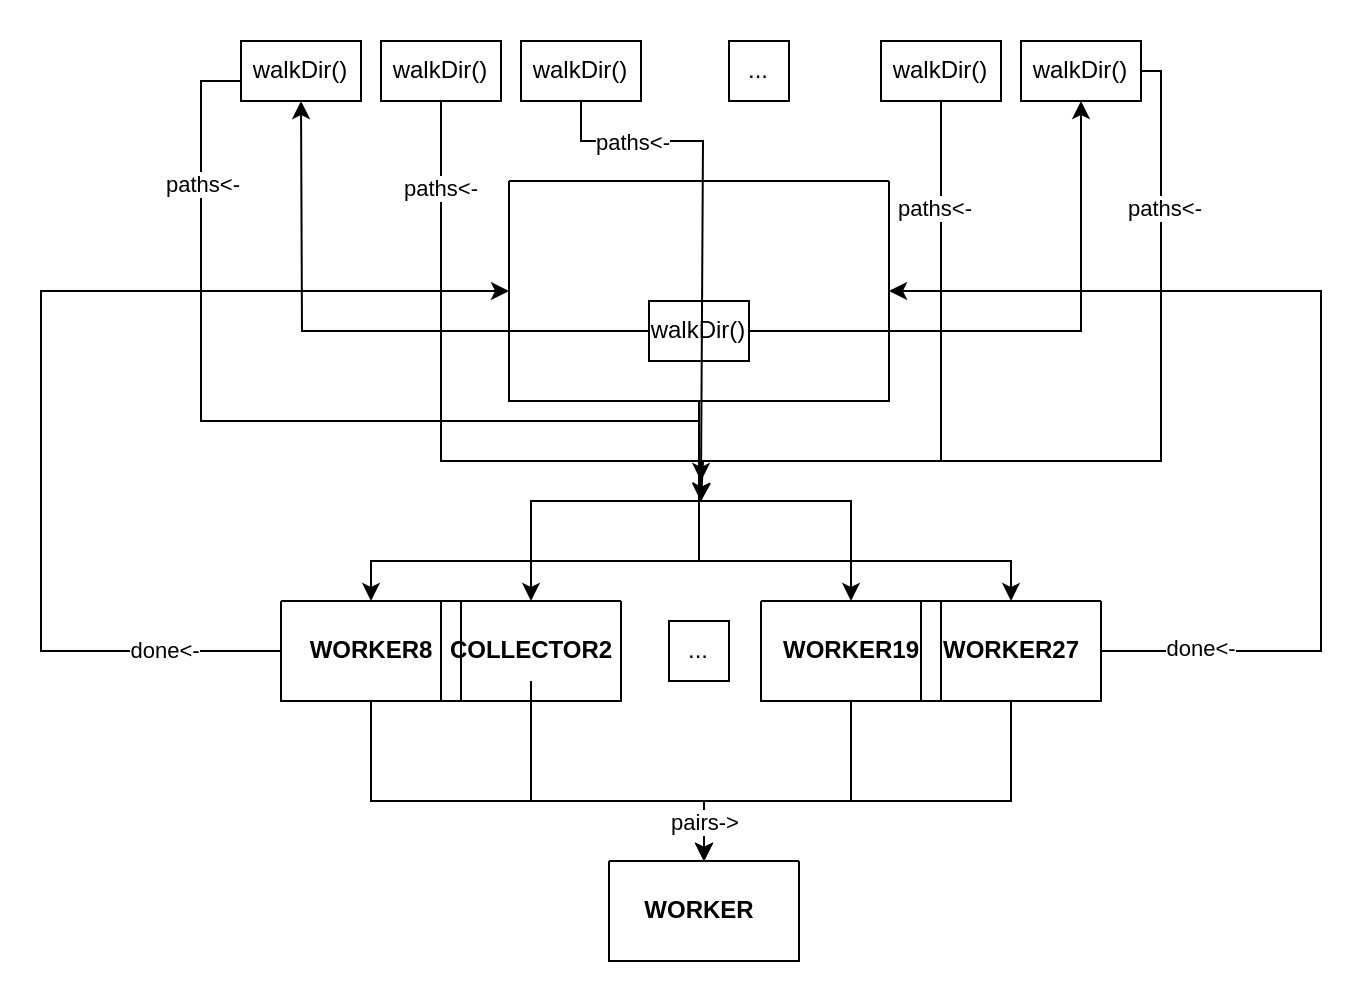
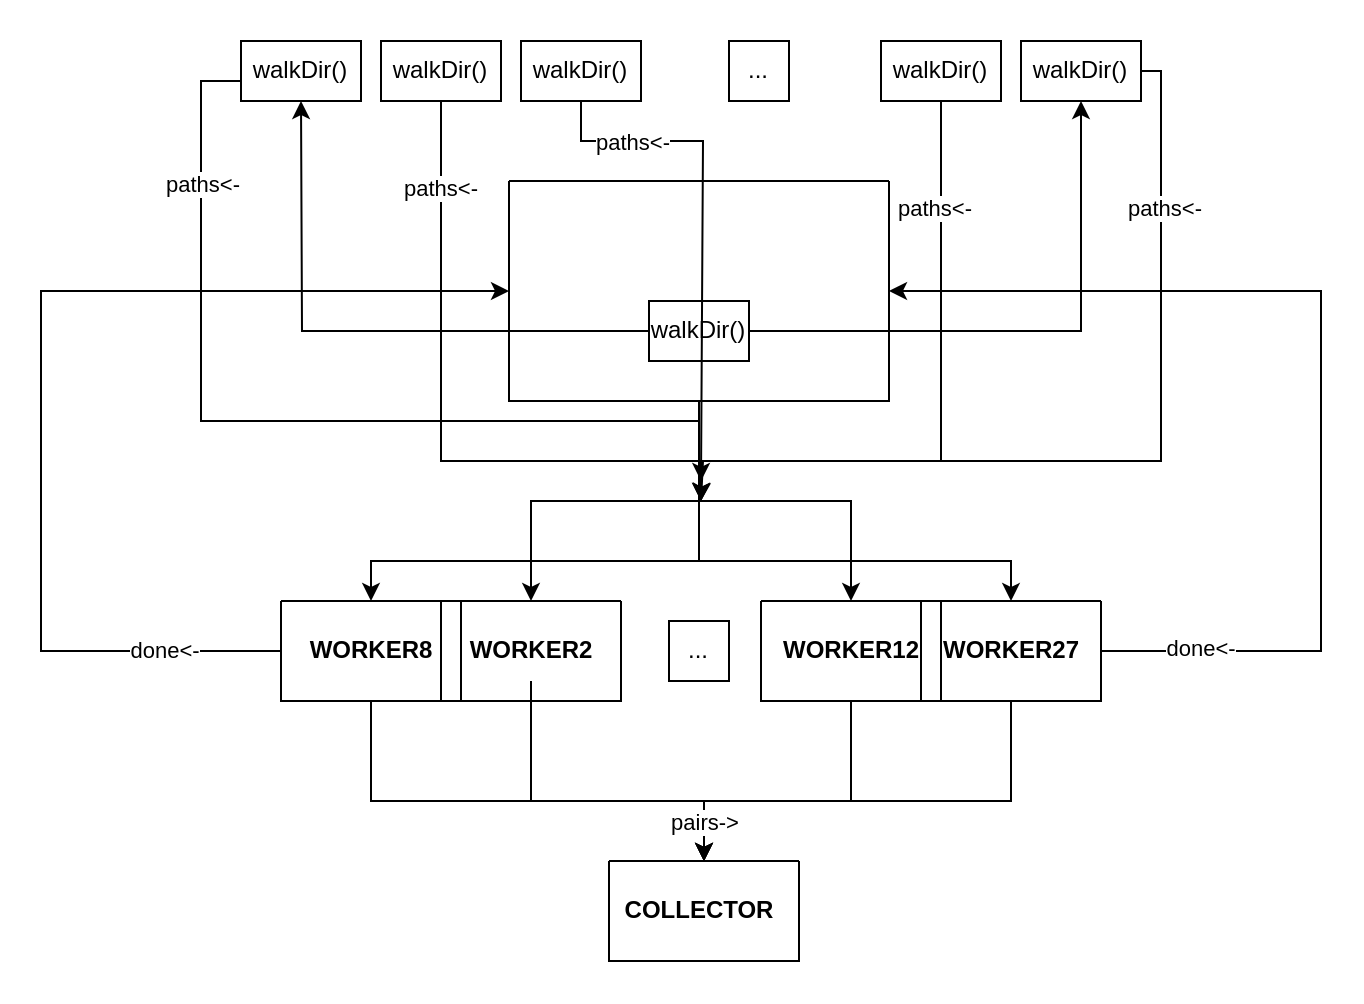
- <mxCell id="14" value="&lt;b&gt;COLLECTOR2&lt;/b&gt;" style="text;html=1;align=center;verticalAlign=middle;resizable=0;points=[];autosize=1;strokeColor=none;fillColor=none;" vertex="1" parent="13"><mxGeometry x="5" y="10" width="80" height="30" as="geometry" /></mxCell>
+ <mxCell id="14" value="&lt;b&gt;WORKER2&lt;/b&gt;" style="text;html=1;align=center;verticalAlign=middle;resizable=0;points=[];autosize=1;strokeColor=none;fillColor=none;" vertex="1" parent="13"><mxGeometry x="5" y="10" width="80" height="30" as="geometry" /></mxCell>
- <mxCell id="18" value="&lt;b&gt;WORKER19&lt;/b&gt;" style="text;html=1;align=center;verticalAlign=middle;resizable=0;points=[];autosize=1;strokeColor=none;fillColor=none;" vertex="1" parent="17"><mxGeometry y="10" width="90" height="30" as="geometry" /></mxCell>
+ <mxCell id="18" value="&lt;b&gt;WORKER12&lt;/b&gt;" style="text;html=1;align=center;verticalAlign=middle;resizable=0;points=[];autosize=1;strokeColor=none;fillColor=none;" vertex="1" parent="17"><mxGeometry y="10" width="90" height="30" as="geometry" /></mxCell>
- <mxCell id="21" value="&lt;b&gt;WORKER&lt;/b&gt;" style="text;html=1;align=center;verticalAlign=middle;resizable=0;points=[];autosize=1;strokeColor=none;fillColor=none;" vertex="1" parent="20"><mxGeometry x="-5" y="10" width="100" height="30" as="geometry" /></mxCell>
+ <mxCell id="21" value="&lt;b&gt;COLLECTOR&lt;/b&gt;" style="text;html=1;align=center;verticalAlign=middle;resizable=0;points=[];autosize=1;strokeColor=none;fillColor=none;" vertex="1" parent="20"><mxGeometry x="-5" y="10" width="100" height="30" as="geometry" /></mxCell>
